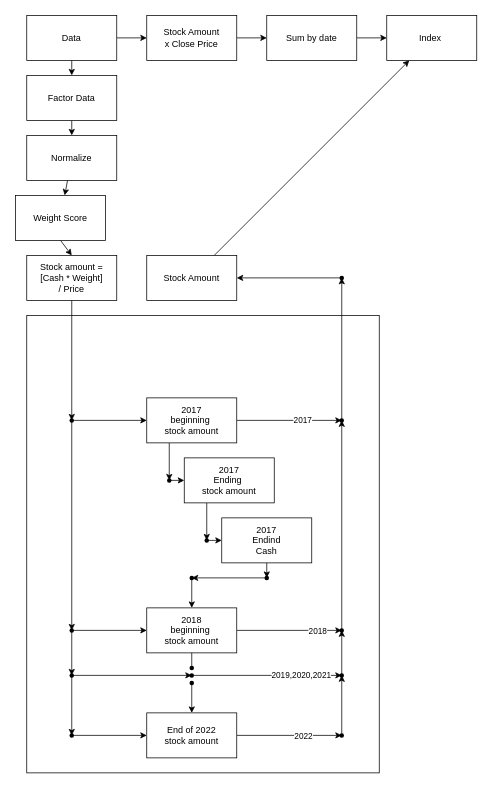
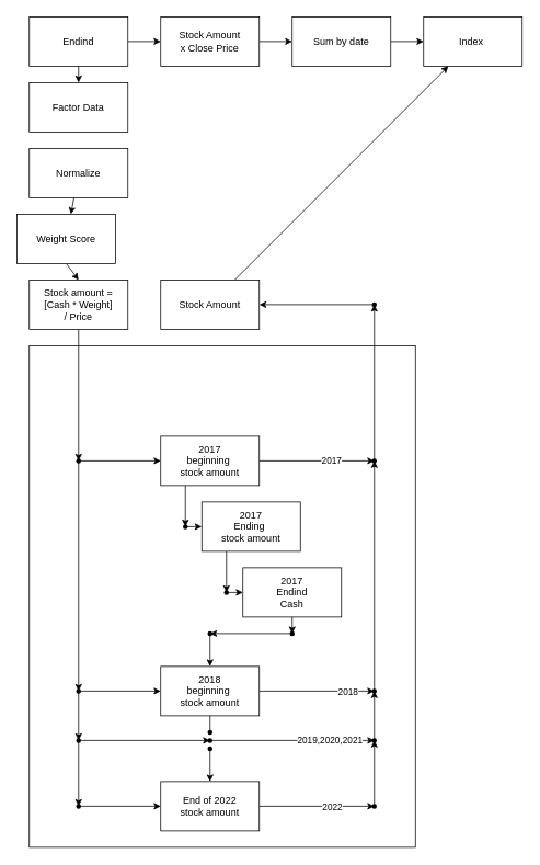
- <mxCell id="5" value="Data" style="rounded=0;whiteSpace=wrap;html=1;" parent="1" vertex="1"><mxGeometry x="35" y="20" width="120" height="60" as="geometry" /></mxCell>
+ <mxCell id="5" value="Endind" style="rounded=0;whiteSpace=wrap;html=1;" parent="1" vertex="1"><mxGeometry x="35" y="20" width="120" height="60" as="geometry" /></mxCell>
- <mxCell id="6" style="edgeStyle=none;html=1;" parent="1" source="7" target="9" edge="1"><mxGeometry relative="1" as="geometry" /></mxCell>
